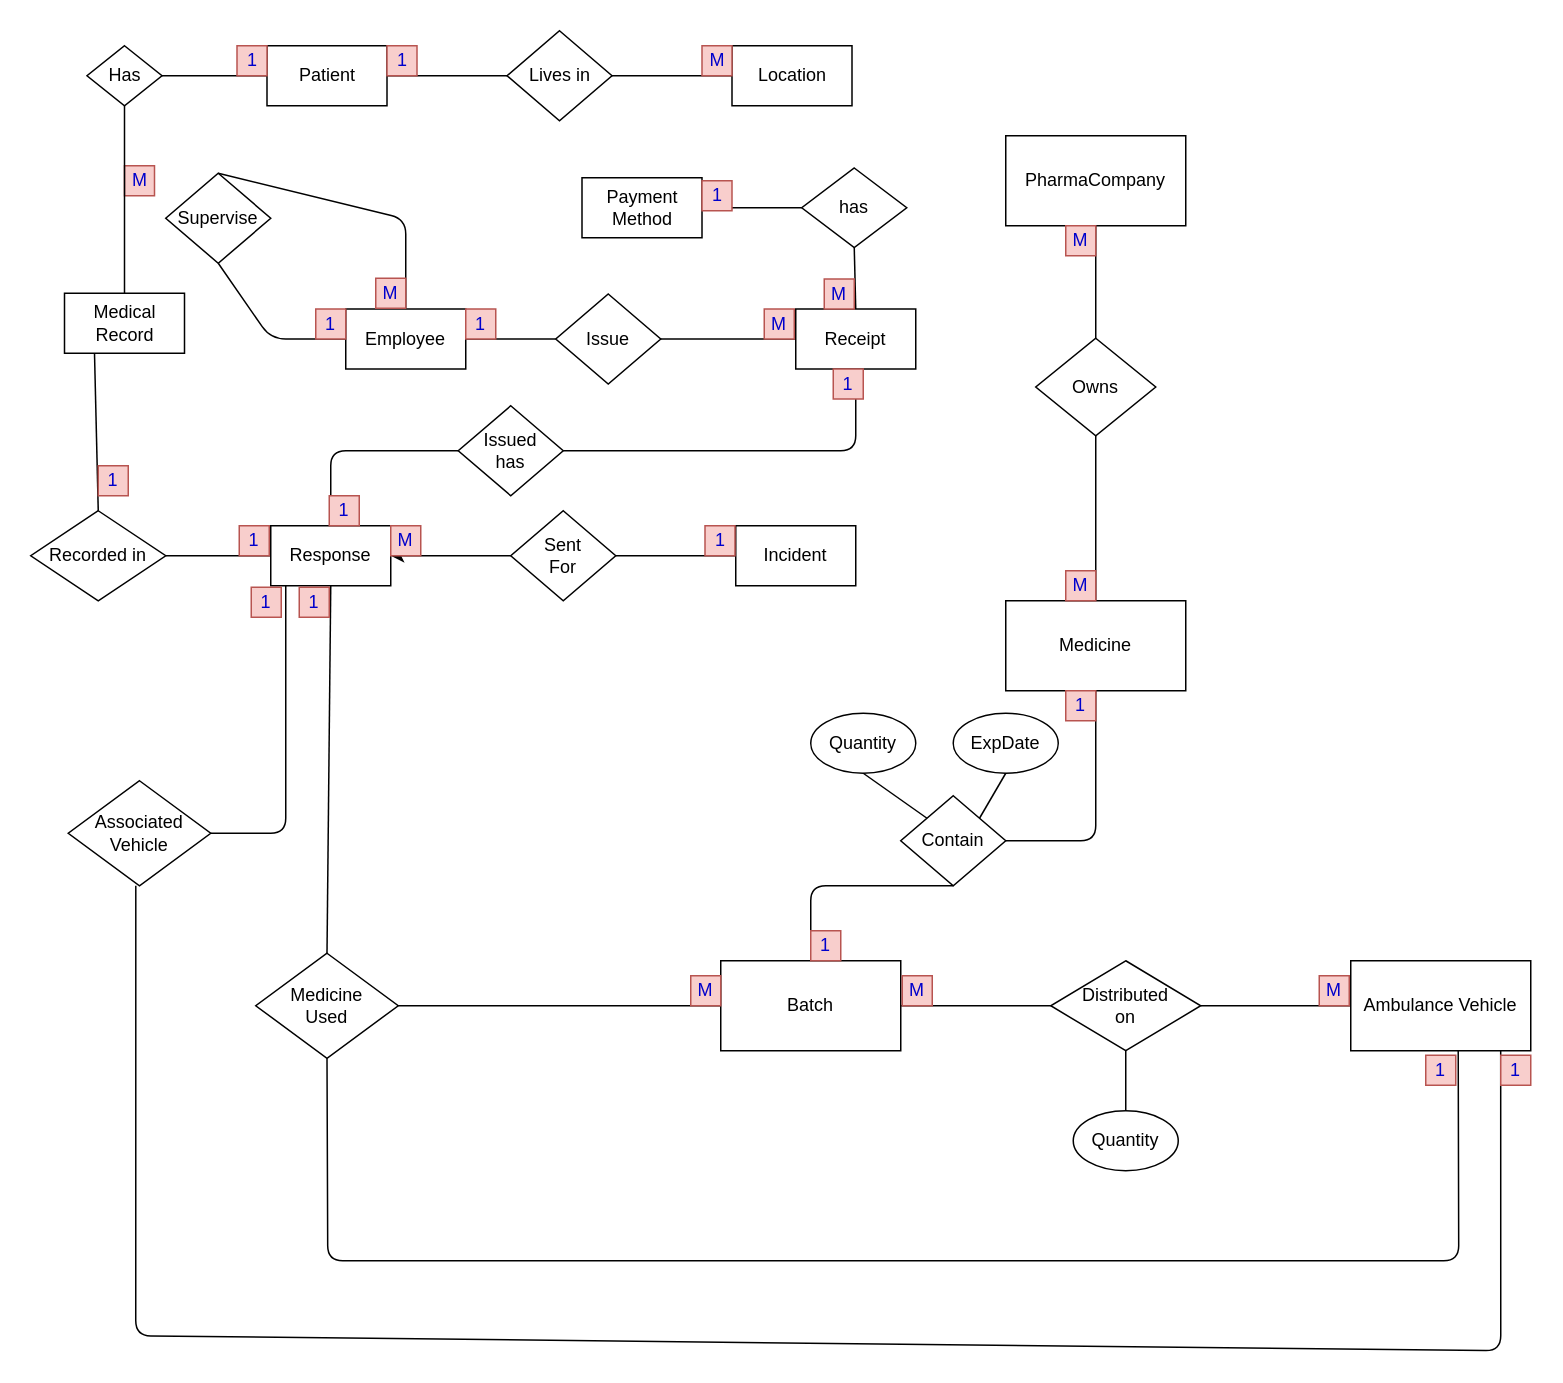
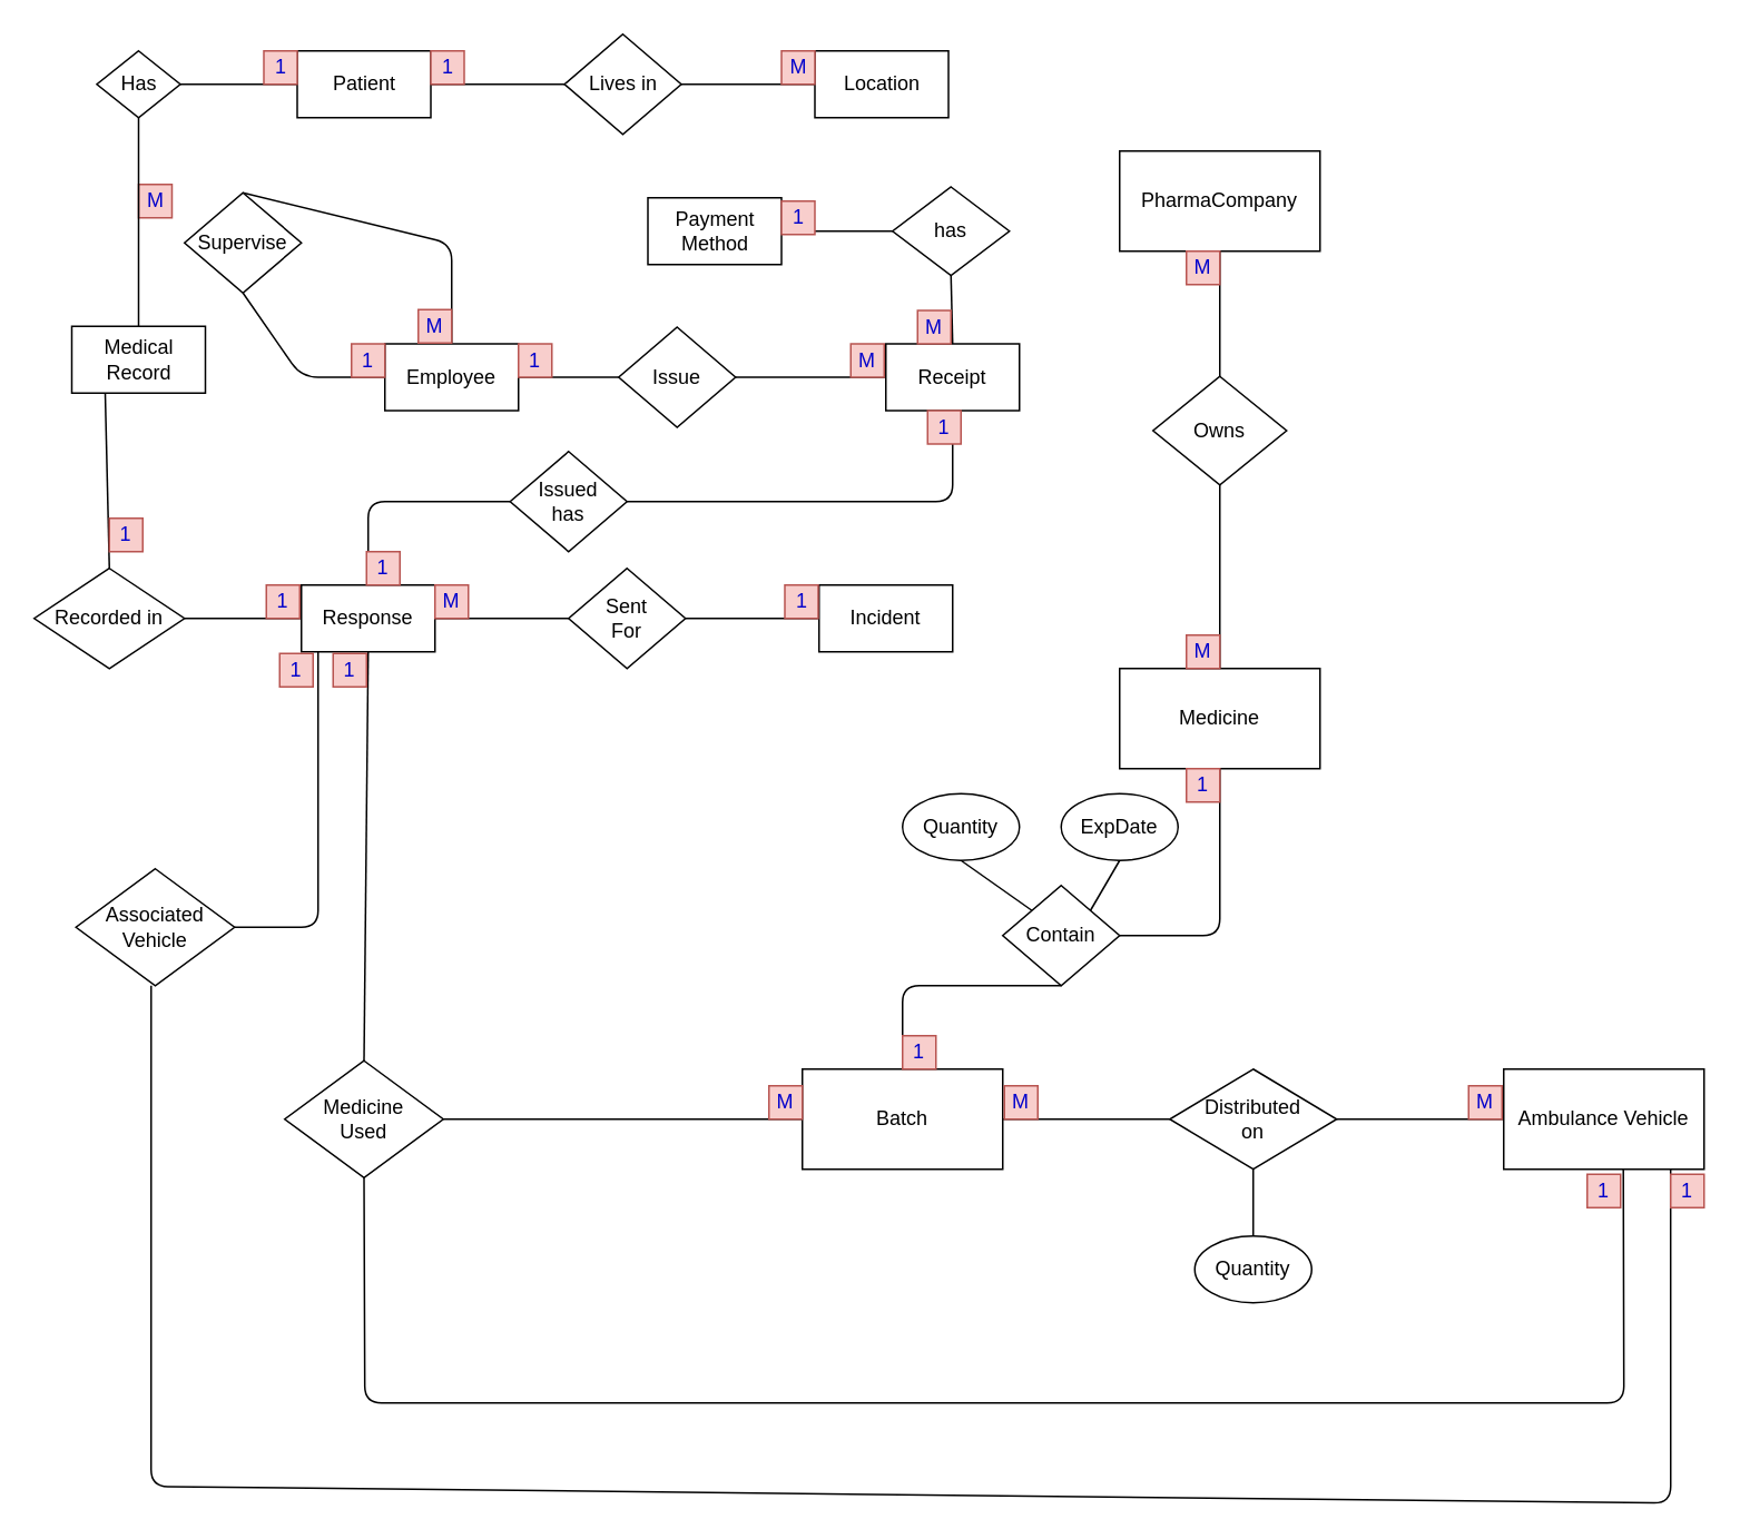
- <mxCell id="47" value="" style="endArrow=classic;html=1;entryX=1;entryY=0.5;entryDx=0;entryDy=0;exitX=0;exitY=0.5;exitDx=0;exitDy=0;" parent="1" source="44" target="30" edge="1"><mxGeometry width="50" height="50" relative="1" as="geometry"><mxPoint x="500.471" y="380.412" as="sourcePoint" /><mxPoint x="420.471" y="380.412" as="targetPoint" /></mxGeometry></mxCell>
+ <mxCell id="47" value="" style="endArrow=none;html=1;entryX=1;entryY=0.5;entryDx=0;entryDy=0;exitX=0;exitY=0.5;exitDx=0;exitDy=0;" parent="1" source="44" target="30" edge="1"><mxGeometry width="50" height="50" relative="1" as="geometry"><mxPoint x="500.471" y="380.412" as="sourcePoint" /><mxPoint x="420.471" y="380.412" as="targetPoint" /></mxGeometry></mxCell>
